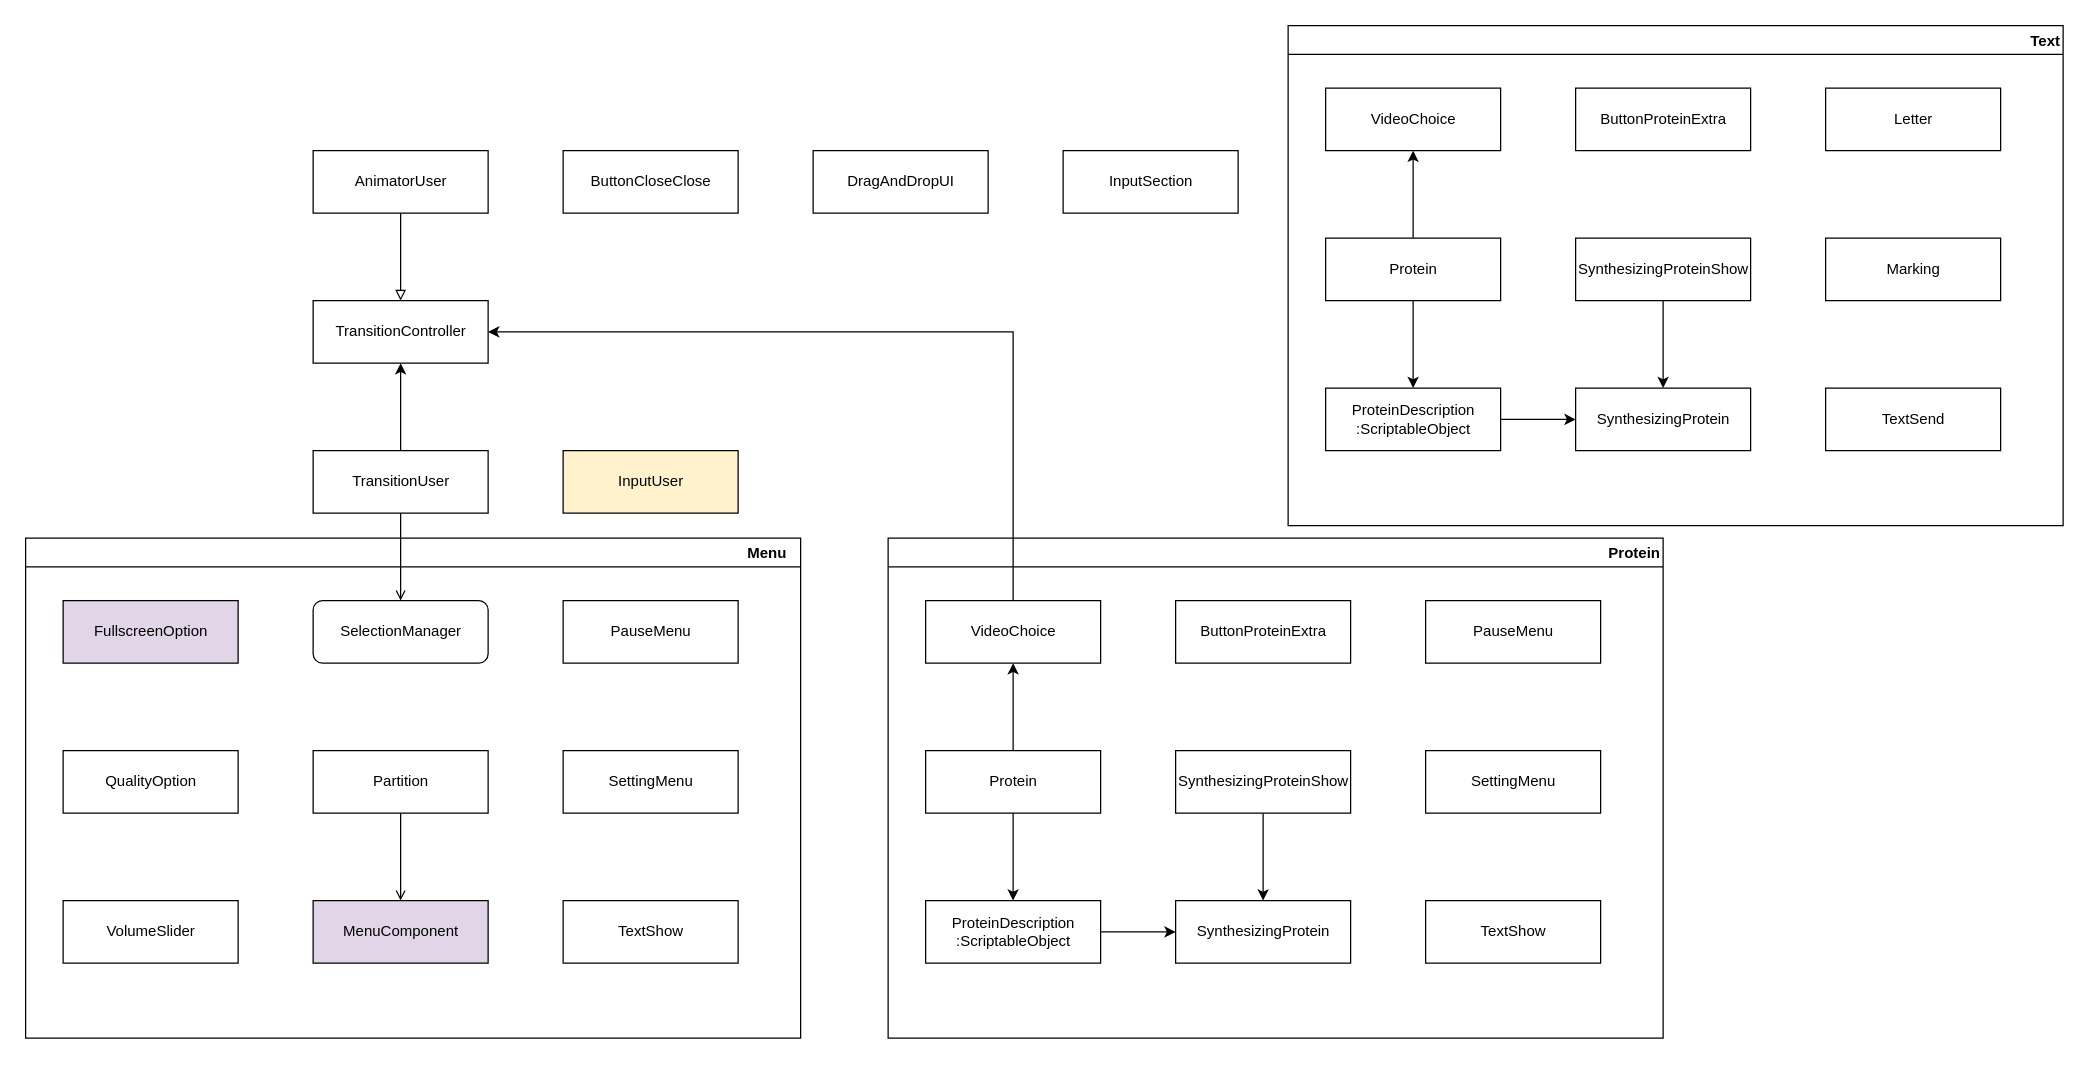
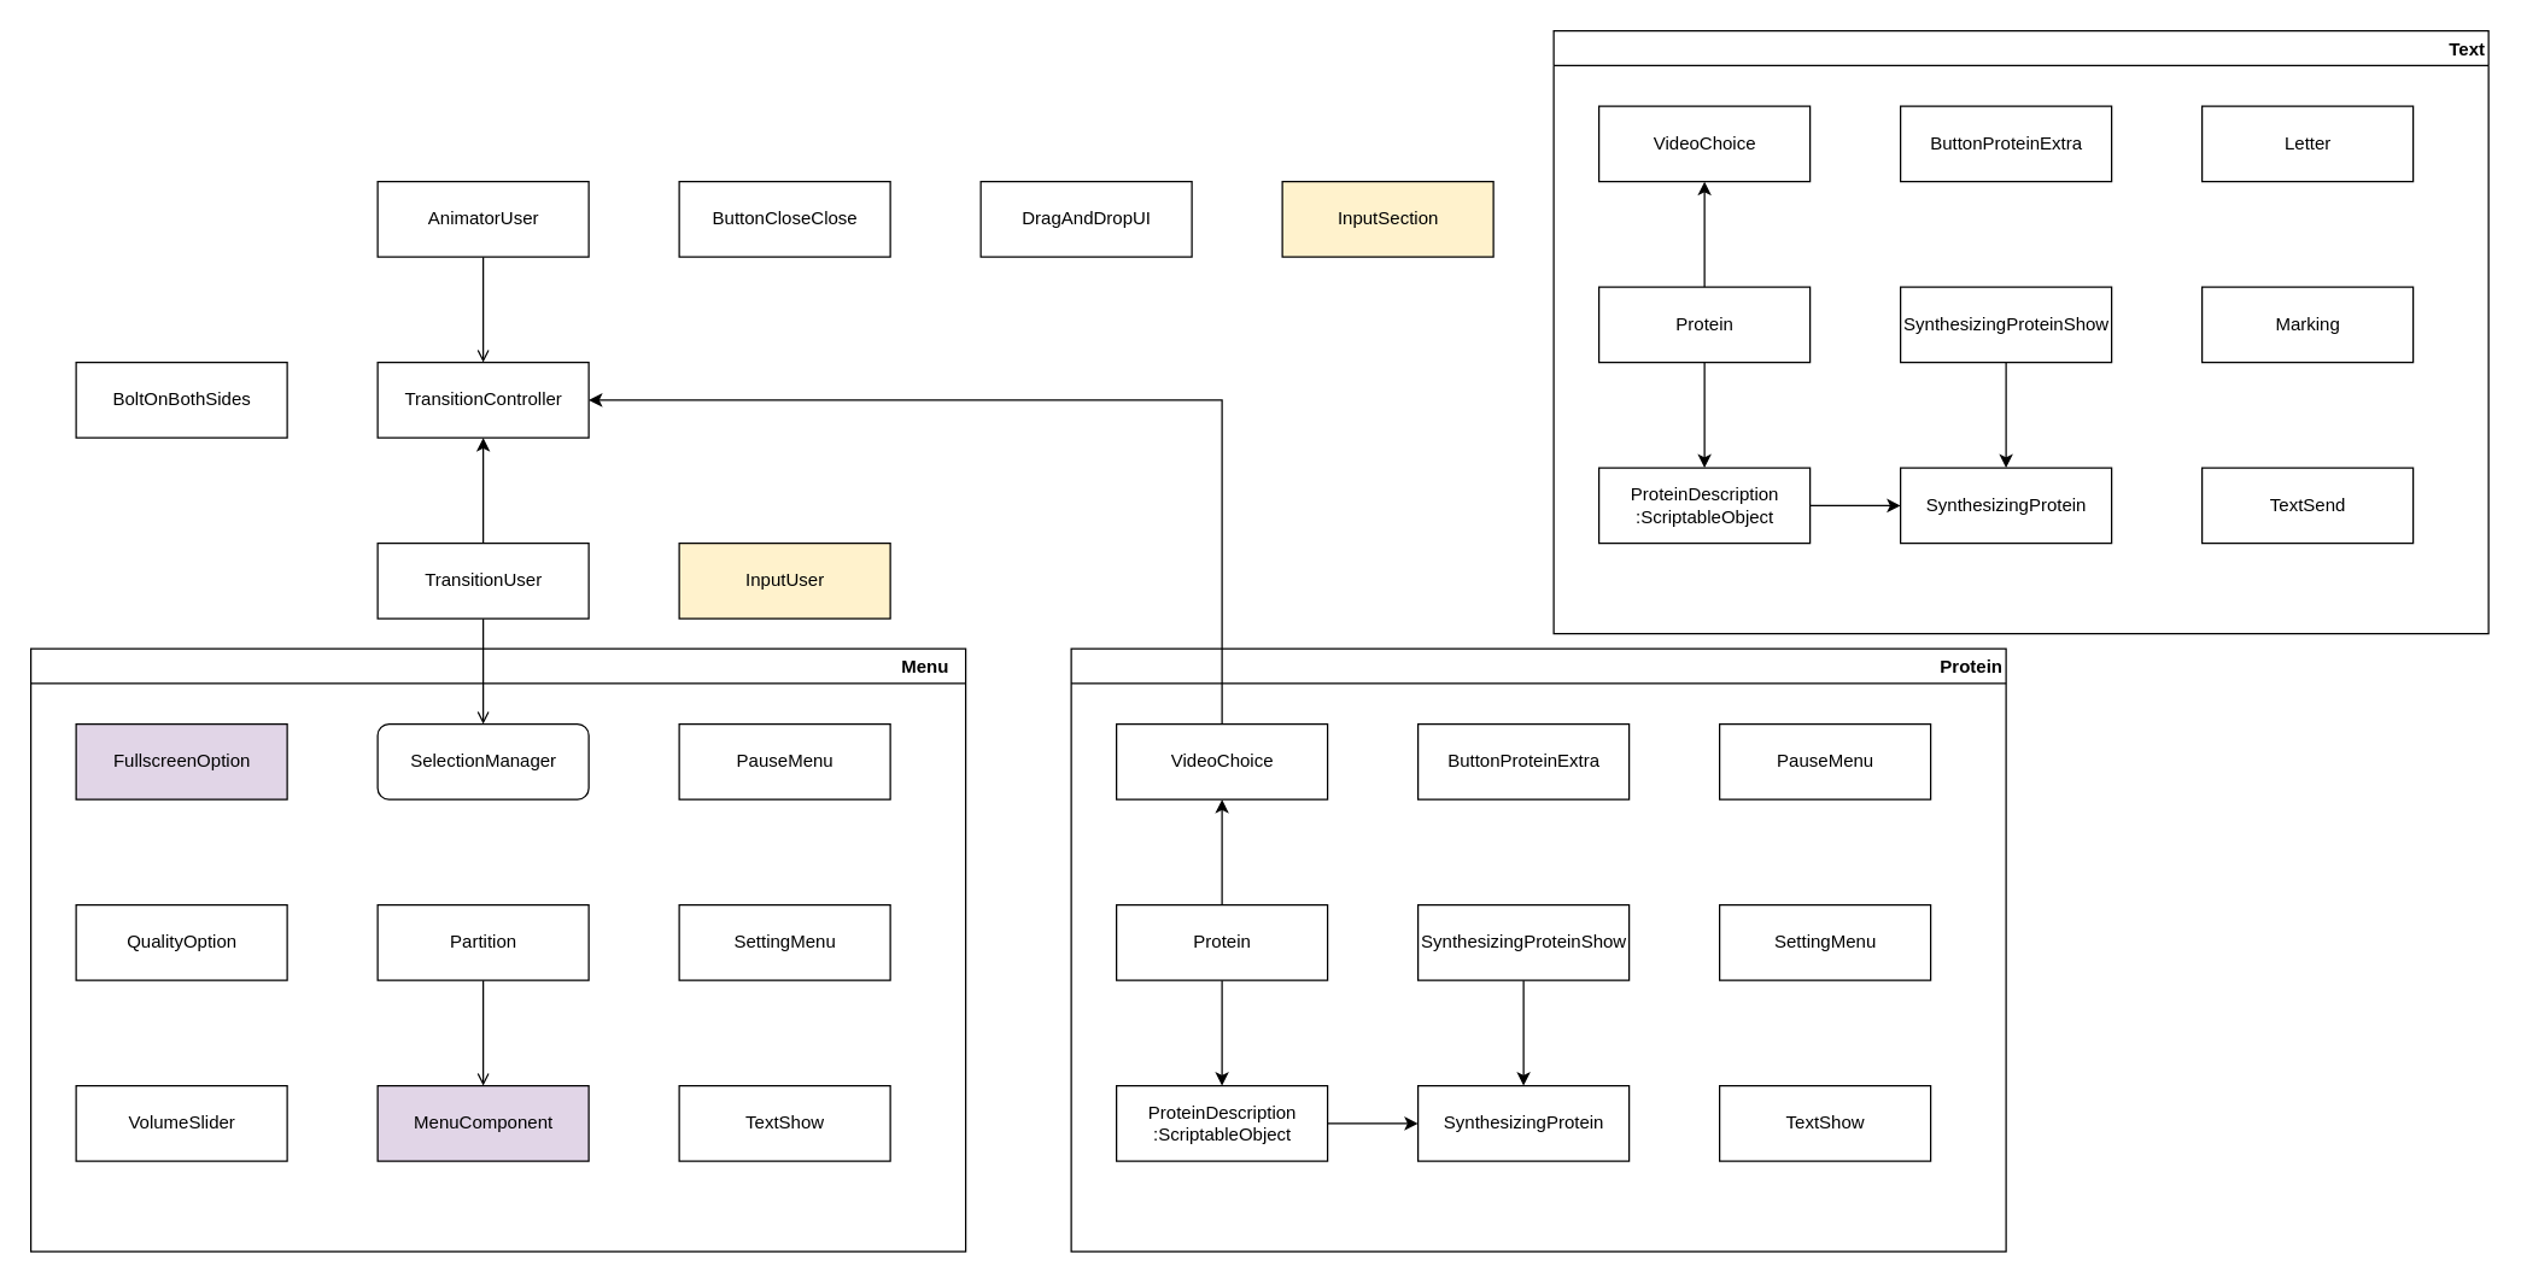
- <mxCell id="21" value="InputSection" style="html=1;" vertex="1" parent="1"><mxGeometry x="850" y="120" width="140" height="50" as="geometry" /></mxCell>
+ <mxCell id="21" value="InputSection" style="html=1;fillColor=#fff2cc;" vertex="1" parent="1"><mxGeometry x="850" y="120" width="140" height="50" as="geometry" /></mxCell>
- <mxCell id="15" style="edgeStyle=orthogonalEdgeStyle;rounded=0;orthogonalLoop=1;jettySize=auto;html=1;endArrow=block;endFill=0;" edge="1" parent="1" source="16" target="14"><mxGeometry relative="1" as="geometry" /></mxCell>
+ <mxCell id="15" style="edgeStyle=orthogonalEdgeStyle;rounded=0;orthogonalLoop=1;jettySize=auto;html=1;endArrow=open;endFill=0;" edge="1" parent="1" source="16" target="14"><mxGeometry relative="1" as="geometry" /></mxCell>
+ <mxCell id="13" value="BoltOnBothSides" style="html=1;" vertex="1" parent="1"><mxGeometry x="50" y="240" width="140" height="50" as="geometry" /></mxCell>
